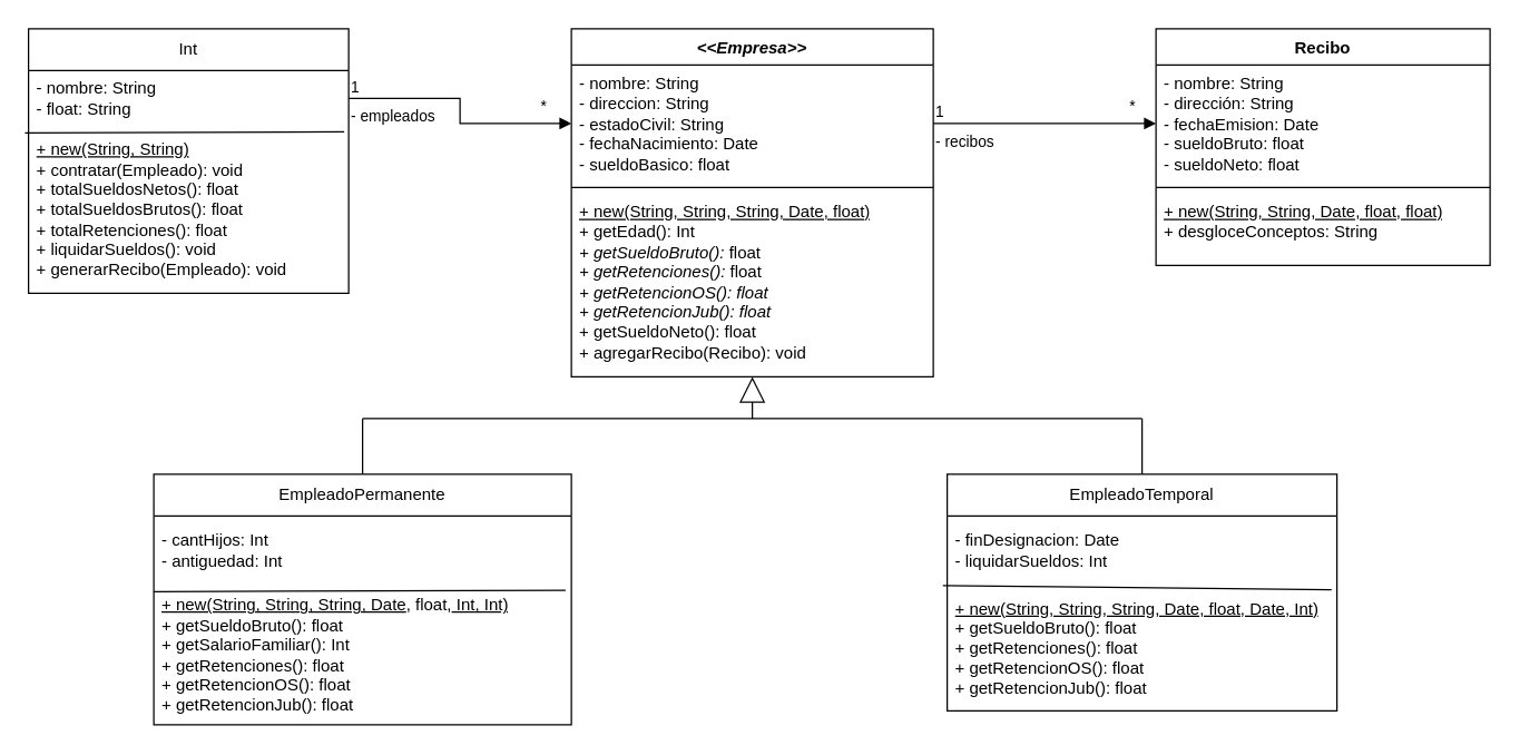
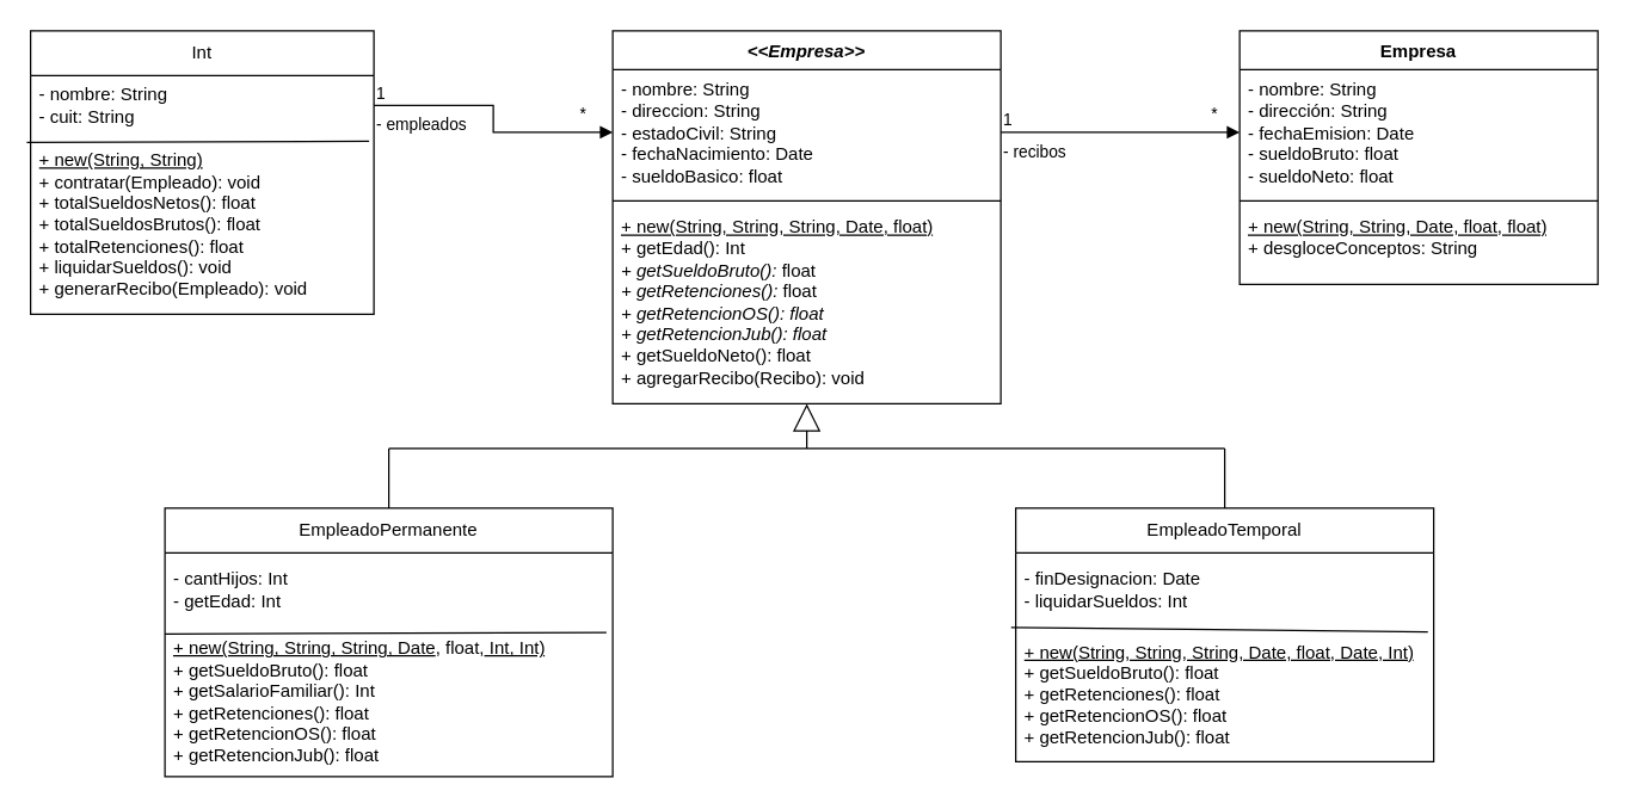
- <mxCell id="18" value="Recibo" style="swimlane;fontStyle=1;align=center;verticalAlign=top;childLayout=stackLayout;horizontal=1;startSize=26;horizontalStack=0;resizeParent=1;resizeParentMax=0;resizeLast=0;collapsible=1;marginBottom=0;whiteSpace=wrap;html=1;" vertex="1" parent="1"><mxGeometry x="830" y="20" width="240" height="170" as="geometry" /></mxCell>
+ <mxCell id="18" value="Empresa" style="swimlane;fontStyle=1;align=center;verticalAlign=top;childLayout=stackLayout;horizontal=1;startSize=26;horizontalStack=0;resizeParent=1;resizeParentMax=0;resizeLast=0;collapsible=1;marginBottom=0;whiteSpace=wrap;html=1;" vertex="1" parent="1"><mxGeometry x="830" y="20" width="240" height="170" as="geometry" /></mxCell>
- <mxCell id="3" value="- nombre: String&lt;div&gt;- float: String&lt;/div&gt;" style="text;strokeColor=none;fillColor=none;align=left;verticalAlign=middle;spacingLeft=4;spacingRight=4;overflow=hidden;points=[[0,0.5],[1,0.5]];portConstraint=eastwest;rotatable=0;whiteSpace=wrap;html=1;" parent="2" vertex="1"><mxGeometry y="30" width="230" height="40" as="geometry" /></mxCell>
+ <mxCell id="3" value="- nombre: String&lt;div&gt;- cuit: String&lt;/div&gt;" style="text;strokeColor=none;fillColor=none;align=left;verticalAlign=middle;spacingLeft=4;spacingRight=4;overflow=hidden;points=[[0,0.5],[1,0.5]];portConstraint=eastwest;rotatable=0;whiteSpace=wrap;html=1;" parent="2" vertex="1"><mxGeometry y="30" width="230" height="40" as="geometry" /></mxCell>
- <mxCell id="11" value="&lt;div&gt;- cantHijos: Int&lt;/div&gt;&lt;div&gt;- antiguedad: Int&amp;nbsp;&lt;/div&gt;" style="text;strokeColor=none;fillColor=none;align=left;verticalAlign=middle;spacingLeft=4;spacingRight=4;overflow=hidden;points=[[0,0.5],[1,0.5]];portConstraint=eastwest;rotatable=0;whiteSpace=wrap;html=1;" parent="10" vertex="1"><mxGeometry y="30" width="300" height="50" as="geometry" /></mxCell>
+ <mxCell id="11" value="&lt;div&gt;- cantHijos: Int&lt;/div&gt;&lt;div&gt;- getEdad: Int&amp;nbsp;&lt;/div&gt;" style="text;strokeColor=none;fillColor=none;align=left;verticalAlign=middle;spacingLeft=4;spacingRight=4;overflow=hidden;points=[[0,0.5],[1,0.5]];portConstraint=eastwest;rotatable=0;whiteSpace=wrap;html=1;" parent="10" vertex="1"><mxGeometry y="30" width="300" height="50" as="geometry" /></mxCell>
